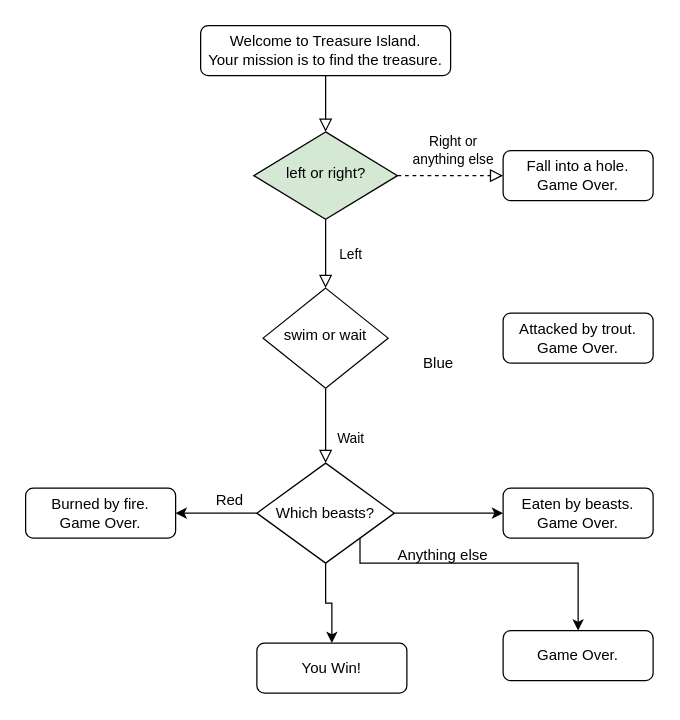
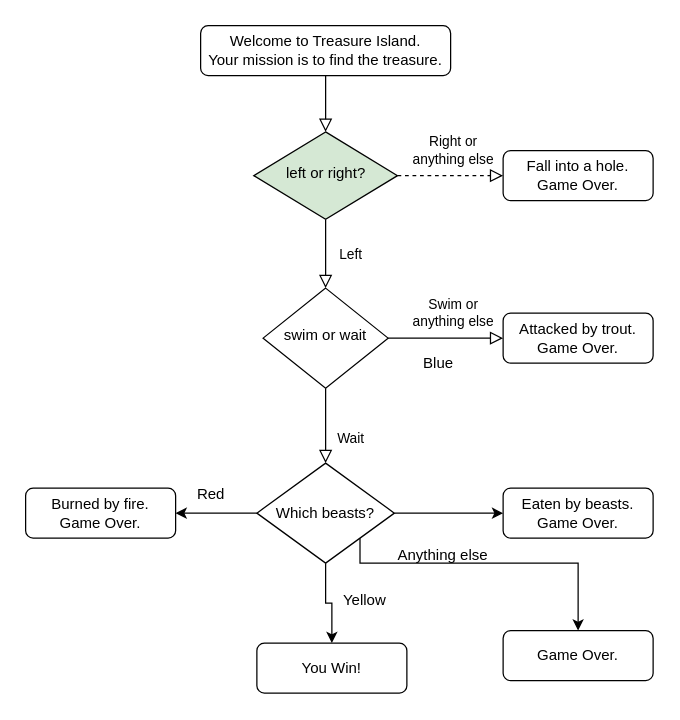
+ <mxCell id="9" value="Swim or &lt;br&gt;anything else" style="edgeStyle=orthogonalEdgeStyle;rounded=0;html=1;jettySize=auto;orthogonalLoop=1;fontSize=11;endArrow=block;endFill=0;endSize=8;strokeWidth=1;shadow=0;labelBackgroundColor=none;" parent="1" source="10" target="11" edge="1"><mxGeometry x="0.13" y="20" relative="1" as="geometry"><mxPoint as="offset" /></mxGeometry></mxCell>
- <mxCell id="22" value="Red" style="text;html=1;align=center;verticalAlign=middle;resizable=0;points=[];autosize=1;" parent="1" vertex="1"><mxGeometry x="162.5" y="390" width="40" height="20" as="geometry" /></mxCell>
+ <mxCell id="22" value="Red" style="text;html=1;align=center;verticalAlign=middle;resizable=0;points=[];autosize=1;" parent="1" vertex="1"><mxGeometry x="147.5" y="385" width="40" height="20" as="geometry" /></mxCell>
+ <mxCell id="21" value="Yellow" style="text;html=1;align=center;verticalAlign=middle;resizable=0;points=[];autosize=1;" parent="1" vertex="1"><mxGeometry x="266" y="470" width="50" height="20" as="geometry" /></mxCell>
